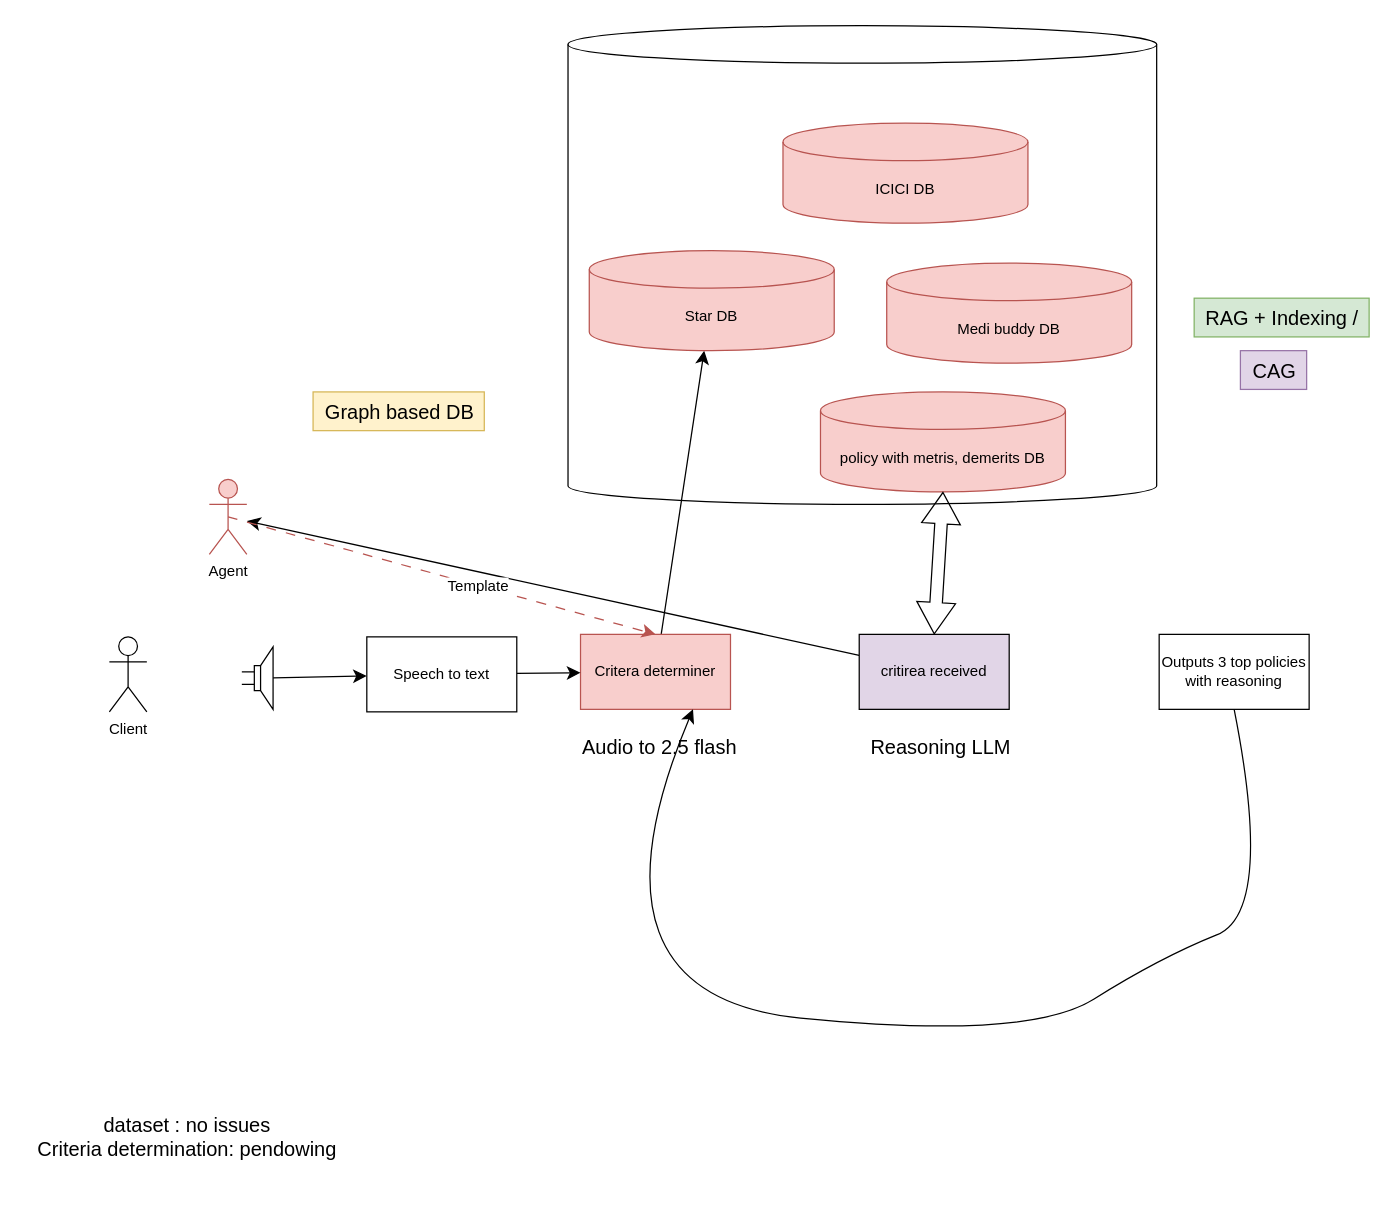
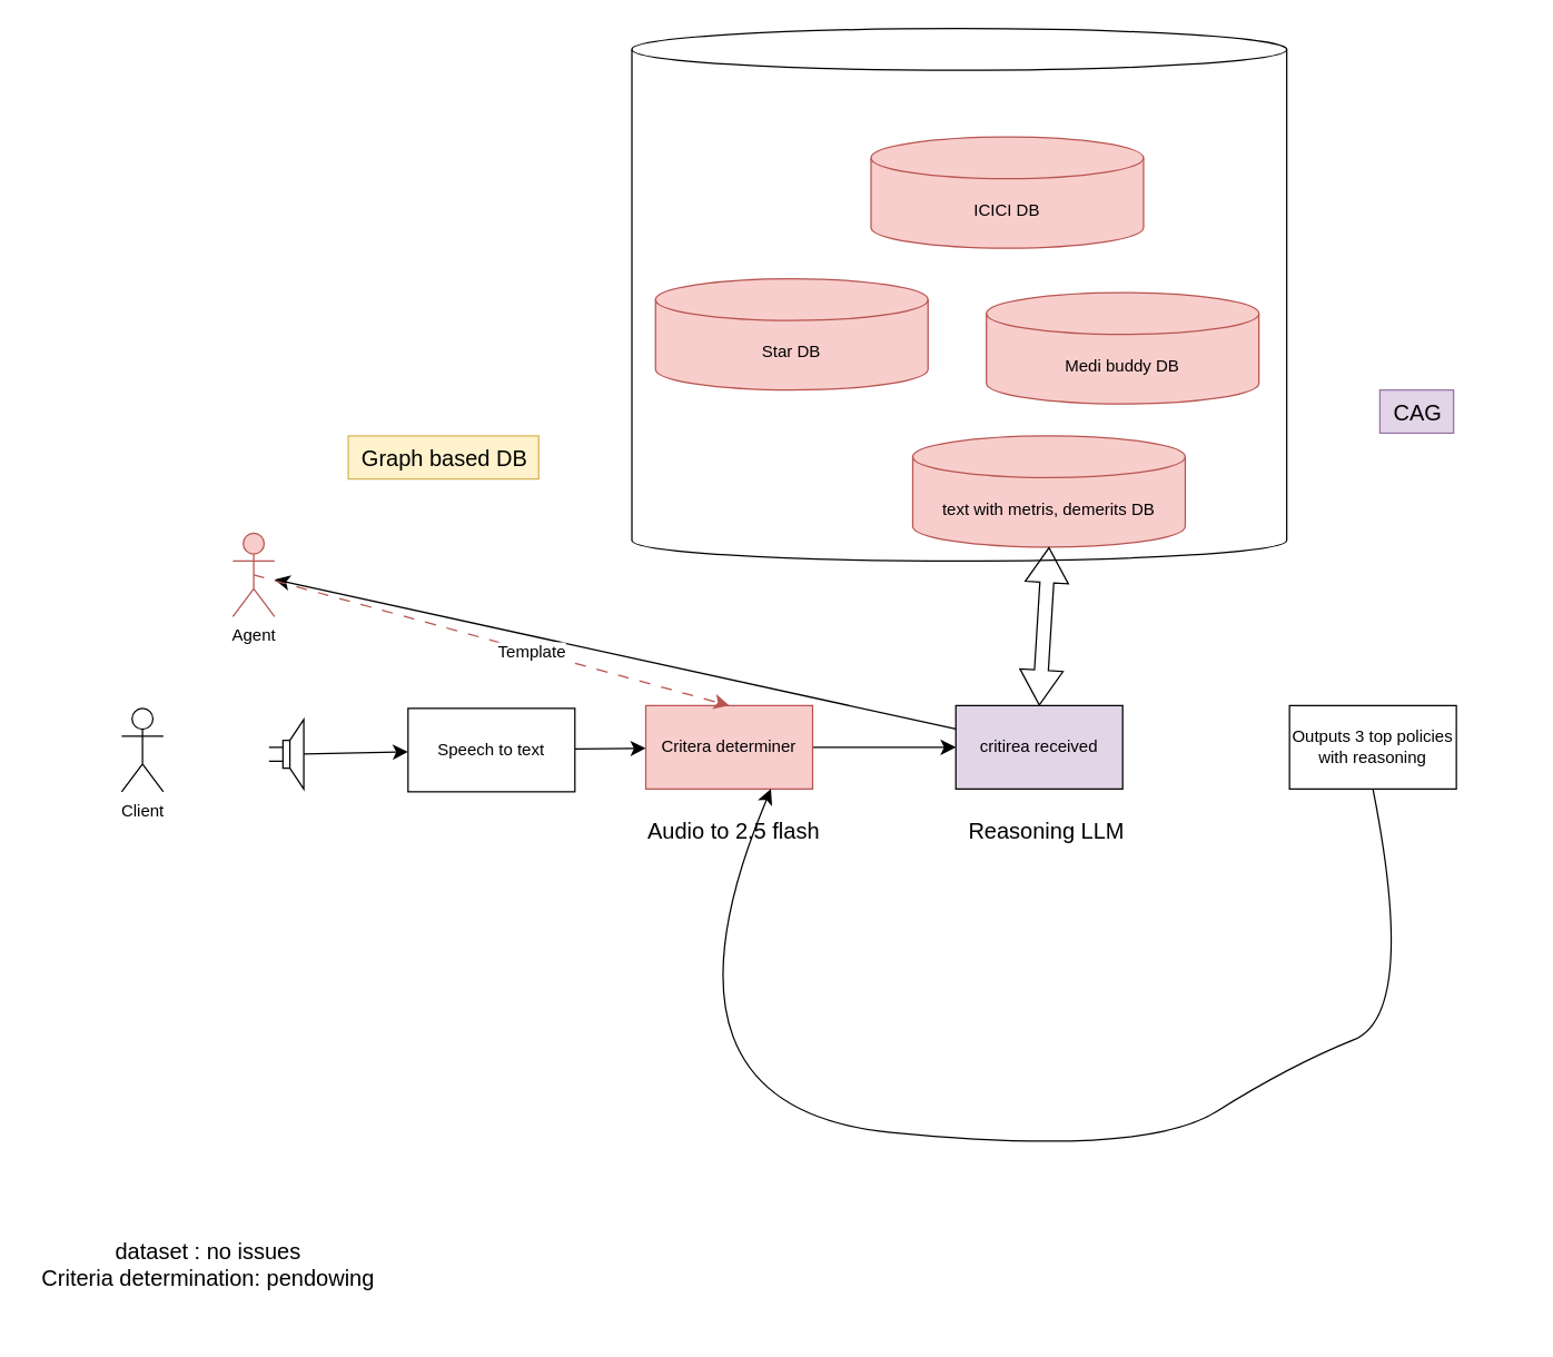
- <mxCell id="20" value="RAG + Indexing /" style="text;html=1;align=center;verticalAlign=middle;resizable=0;points=[];autosize=1;strokeColor=#82b366;fillColor=#d5e8d4;fontSize=16;" vertex="1" parent="1"><mxGeometry x="955" y="238" width="140" height="31" as="geometry" /></mxCell>
- <mxCell id="6" value="policy with metris, demerits DB" style="shape=cylinder3;whiteSpace=wrap;html=1;boundedLbl=1;backgroundOutline=1;size=15;fillColor=#f8cecc;strokeColor=#b85450;" vertex="1" parent="1"><mxGeometry x="656" y="313" width="196" height="80" as="geometry" /></mxCell>
+ <mxCell id="6" value="text with metris, demerits DB" style="shape=cylinder3;whiteSpace=wrap;html=1;boundedLbl=1;backgroundOutline=1;size=15;fillColor=#f8cecc;strokeColor=#b85450;" vertex="1" parent="1"><mxGeometry x="656" y="313" width="196" height="80" as="geometry" /></mxCell>
- <mxCell id="2" style="edgeStyle=none;curved=1;rounded=0;orthogonalLoop=1;jettySize=auto;html=1;fontSize=12;startSize=8;endSize=8;" edge="1" parent="1" source="3" target="26"><mxGeometry relative="1" as="geometry" /></mxCell>
+ <mxCell id="2" style="edgeStyle=none;curved=1;rounded=0;orthogonalLoop=1;jettySize=auto;html=1;entryX=0;entryY=0.5;entryDx=0;entryDy=0;fontSize=12;startSize=8;endSize=8;" edge="1" parent="1" source="3" target="5"><mxGeometry relative="1" as="geometry" /></mxCell>
